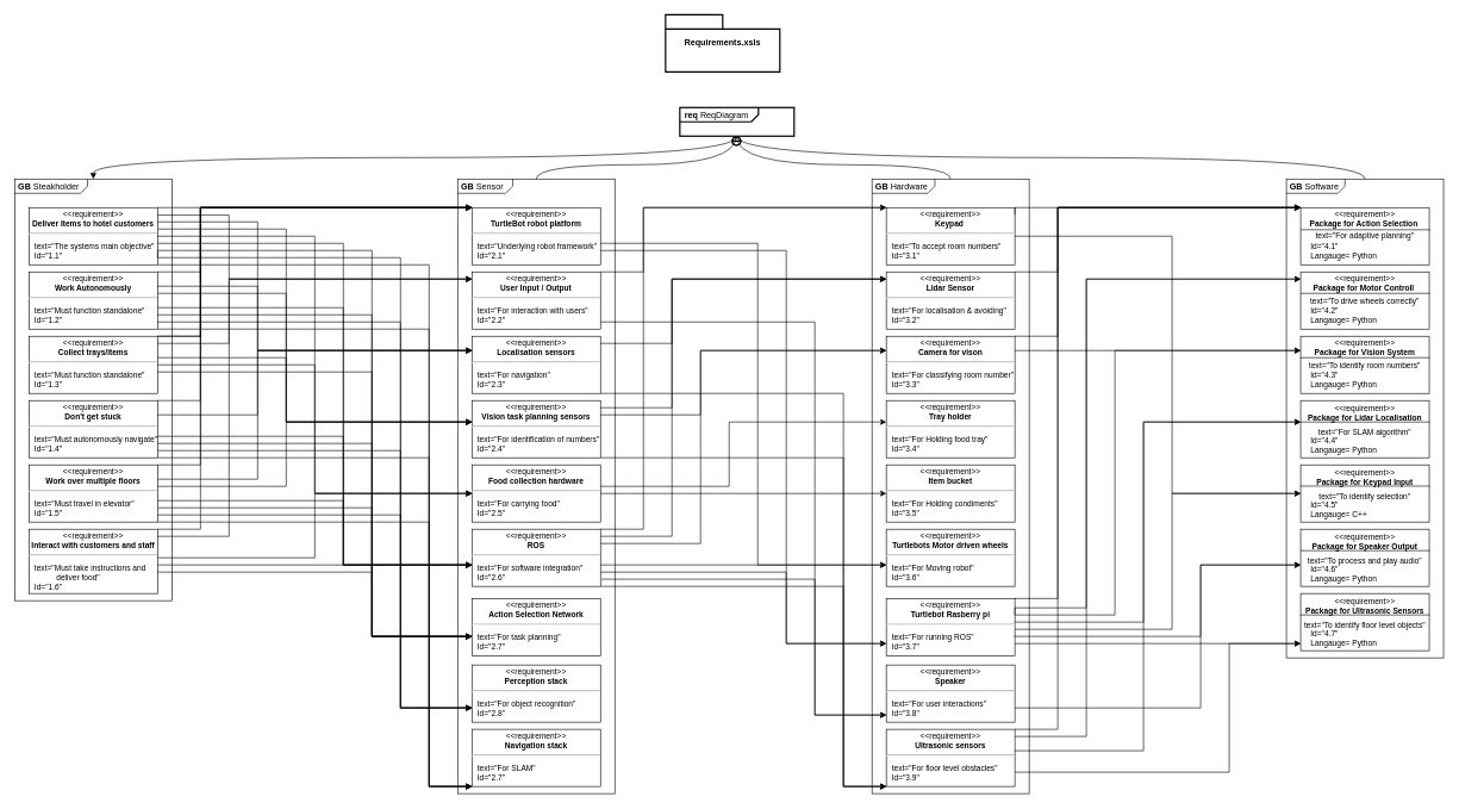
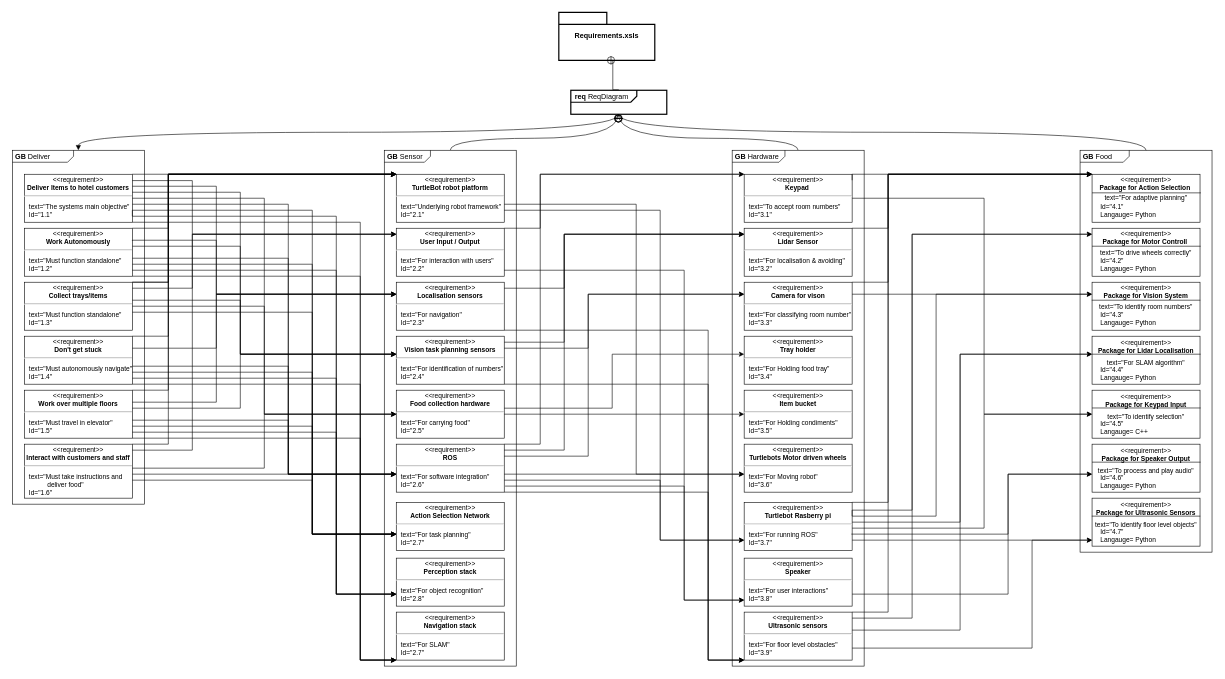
+ <mxCell id="12" value="" style="edgeStyle=elbowEdgeStyle;html=1;endSize=12;endArrow=sysMLPackCont;elbow=horizontal;rounded=0;align=left;verticalAlign=middle;exitX=0.5;exitY=-0.022;exitDx=0;exitDy=0;exitPerimeter=0;entryX=0.5;entryY=1;entryDx=0;entryDy=0;entryPerimeter=0;" edge="1" source="5" parent="1" target="2"><mxGeometry x="1" relative="1" as="geometry"><mxPoint x="711" y="111" as="targetPoint" /><mxPoint x="711" y="133" as="sourcePoint" /></mxGeometry></mxCell>
- <mxCell id="6" value="&lt;p style=&quot;margin:0px;margin-top:4px;margin-left:5px;text-align:left;&quot;&gt;&lt;b&gt;GB&lt;/b&gt;&amp;nbsp;Steakholder&lt;/p&gt;" style="html=1;shape=mxgraph.sysml.package;overflow=fill;labelX=102.57;align=left;spacingLeft=5;verticalAlign=top;spacingTop=-3;" vertex="1" parent="1"><mxGeometry x="20" y="250" width="220" height="590" as="geometry" /></mxCell>
+ <mxCell id="6" value="&lt;p style=&quot;margin:0px;margin-top:4px;margin-left:5px;text-align:left;&quot;&gt;&lt;b&gt;GB&lt;/b&gt;&amp;nbsp;Deliver&lt;/p&gt;" style="html=1;shape=mxgraph.sysml.package;overflow=fill;labelX=102.57;align=left;spacingLeft=5;verticalAlign=top;spacingTop=-3;" vertex="1" parent="1"><mxGeometry x="20" y="250" width="220" height="590" as="geometry" /></mxCell>
- <mxCell id="9" value="&lt;p style=&quot;margin:0px;margin-top:4px;margin-left:5px;text-align:left;&quot;&gt;&lt;b&gt;GB &lt;/b&gt;Software&lt;/p&gt;" style="html=1;shape=mxgraph.sysml.package;overflow=fill;labelX=82.81;align=left;spacingLeft=5;verticalAlign=top;spacingTop=-3;" vertex="1" parent="1"><mxGeometry x="1800" y="250" width="220" height="670" as="geometry" /></mxCell>
+ <mxCell id="9" value="&lt;p style=&quot;margin:0px;margin-top:4px;margin-left:5px;text-align:left;&quot;&gt;&lt;b&gt;GB &lt;/b&gt;Food&lt;/p&gt;" style="html=1;shape=mxgraph.sysml.package;overflow=fill;labelX=82.81;align=left;spacingLeft=5;verticalAlign=top;spacingTop=-3;" vertex="1" parent="1"><mxGeometry x="1800" y="250" width="220" height="670" as="geometry" /></mxCell>
